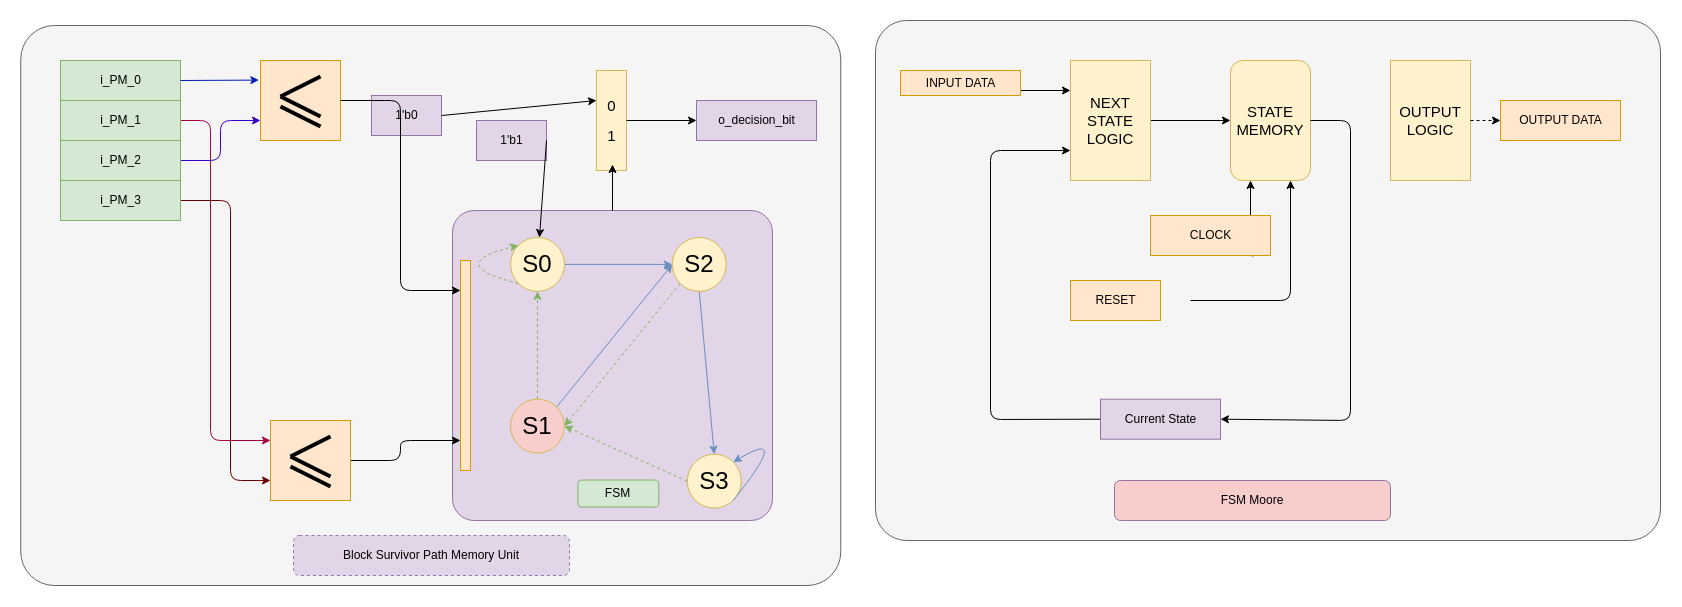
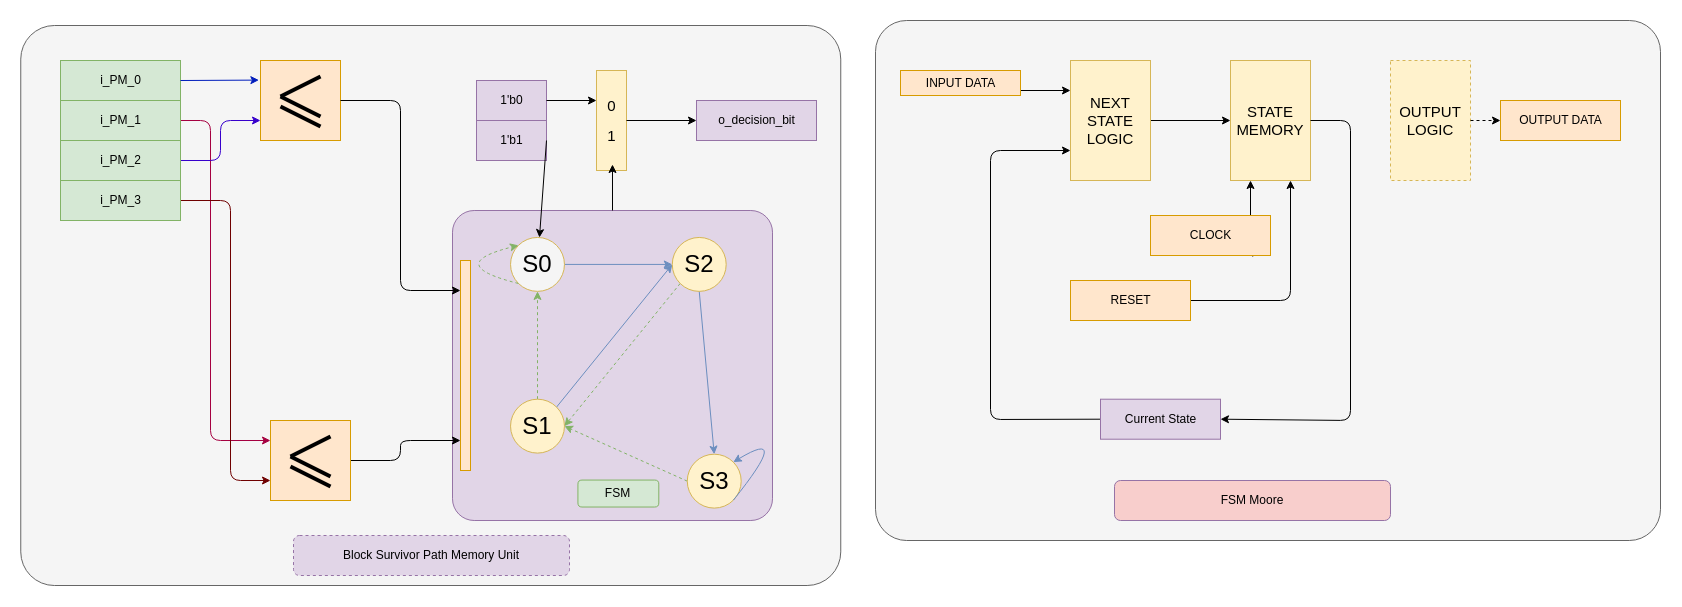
- <mxCell id="37" value="1'b0" style="externalPins=0;recursiveResize=0;shadow=0;dashed=0;align=center;html=1;strokeWidth=1;shape=mxgraph.rtl.abstract.entity;container=1;collapsible=0;kind=input;drawPins=0;left=0;right=1;bottom=0;top=0;fillColor=#e1d5e7;strokeColor=#9673a6;" parent="1" vertex="1"><mxGeometry x="371" y="95" width="70" height="40" as="geometry" /></mxCell>
+ <mxCell id="37" value="1'b0" style="externalPins=0;recursiveResize=0;shadow=0;dashed=0;align=center;html=1;strokeWidth=1;shape=mxgraph.rtl.abstract.entity;container=1;collapsible=0;kind=input;drawPins=0;left=0;right=1;bottom=0;top=0;fillColor=#e1d5e7;strokeColor=#9673a6;" parent="1" vertex="1"><mxGeometry x="476" y="80" width="70" height="40" as="geometry" /></mxCell>
- <mxCell id="52" value="&lt;span style=&quot;font-size: 15px;&quot;&gt;STATE&lt;/span&gt;&lt;div&gt;&lt;span style=&quot;font-size: 15px;&quot;&gt;MEMORY&lt;/span&gt;&lt;/div&gt;" style="whiteSpace=wrap;html=1;fillColor=#fff2cc;strokeColor=#d6b656;rounded=1;" vertex="1" parent="1"><mxGeometry x="1230" y="60" width="80" height="120" as="geometry" /></mxCell>
+ <mxCell id="52" value="&lt;span style=&quot;font-size: 15px;&quot;&gt;STATE&lt;/span&gt;&lt;div&gt;&lt;span style=&quot;font-size: 15px;&quot;&gt;MEMORY&lt;/span&gt;&lt;/div&gt;" style="whiteSpace=wrap;html=1;fillColor=#fff2cc;strokeColor=#d6b656;" vertex="1" parent="1"><mxGeometry x="1230" y="60" width="80" height="120" as="geometry" /></mxCell>
- <mxCell id="53" value="&lt;span style=&quot;font-size: 15px;&quot;&gt;OUTPUT&lt;/span&gt;&lt;div&gt;&lt;span style=&quot;font-size: 15px;&quot;&gt;LOGIC&lt;/span&gt;&lt;/div&gt;" style="whiteSpace=wrap;html=1;fillColor=#fff2cc;strokeColor=#d6b656;" vertex="1" parent="1"><mxGeometry x="1390" y="60" width="80" height="120" as="geometry" /></mxCell>
+ <mxCell id="53" value="&lt;span style=&quot;font-size: 15px;&quot;&gt;OUTPUT&lt;/span&gt;&lt;div&gt;&lt;span style=&quot;font-size: 15px;&quot;&gt;LOGIC&lt;/span&gt;&lt;/div&gt;" style="whiteSpace=wrap;html=1;fillColor=#fff2cc;strokeColor=#d6b656;dashed=1;" vertex="1" parent="1"><mxGeometry x="1390" y="60" width="80" height="120" as="geometry" /></mxCell>
- <mxCell id="7" value="&lt;font style=&quot;font-size: 24px;&quot;&gt;S0&lt;/font&gt;" style="ellipse;whiteSpace=wrap;html=1;aspect=fixed;fillColor=#fff2cc;strokeColor=#d6b656;" parent="3" vertex="1"><mxGeometry x="128.043" y="26.957" width="53.913" height="53.913" as="geometry" /></mxCell>
+ <mxCell id="7" value="&lt;font style=&quot;font-size: 24px;&quot;&gt;S0&lt;/font&gt;" style="ellipse;whiteSpace=wrap;html=1;aspect=fixed;fillColor=#f5f5f5;strokeColor=#d6b656;" parent="3" vertex="1"><mxGeometry x="128.043" y="26.957" width="53.913" height="53.913" as="geometry" /></mxCell>
- <mxCell id="57" value="RESET" style="externalPins=0;recursiveResize=0;shadow=0;dashed=0;align=center;html=1;strokeWidth=1;shape=mxgraph.rtl.abstract.entity;container=1;collapsible=0;kind=input;drawPins=0;left=0;right=1;bottom=0;top=0;fillColor=#ffe6cc;strokeColor=#d79b00;" vertex="1" parent="1"><mxGeometry x="1070" y="280" width="90" height="40" as="geometry" /></mxCell>
+ <mxCell id="57" value="RESET" style="externalPins=0;recursiveResize=0;shadow=0;dashed=0;align=center;html=1;strokeWidth=1;shape=mxgraph.rtl.abstract.entity;container=1;collapsible=0;kind=input;drawPins=0;left=0;right=1;bottom=0;top=0;fillColor=#ffe6cc;strokeColor=#d79b00;" vertex="1" parent="1"><mxGeometry x="1070" y="280" width="120" height="40" as="geometry" /></mxCell>
- <mxCell id="10" value="&lt;font style=&quot;font-size: 24px;&quot;&gt;S1&lt;/font&gt;" style="ellipse;whiteSpace=wrap;html=1;aspect=fixed;fillColor=#f8cecc;strokeColor=#d6b656;" parent="3" vertex="1"><mxGeometry x="128.043" y="188.696" width="53.913" height="53.913" as="geometry" /></mxCell>
+ <mxCell id="10" value="&lt;font style=&quot;font-size: 24px;&quot;&gt;S1&lt;/font&gt;" style="ellipse;whiteSpace=wrap;html=1;aspect=fixed;fillColor=#fff2cc;strokeColor=#d6b656;" parent="3" vertex="1"><mxGeometry x="128.043" y="188.696" width="53.913" height="53.913" as="geometry" /></mxCell>
